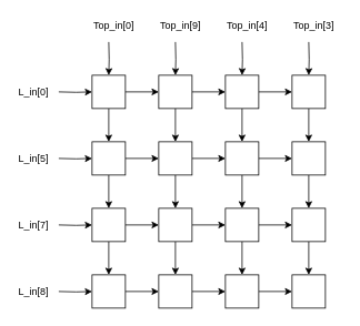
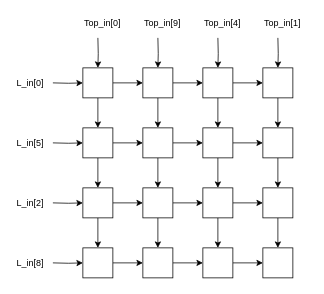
- <mxCell id="53" value="Top_in[3]" style="text;html=1;resizable=0;points=[];autosize=1;align=left;verticalAlign=top;spacingTop=-4;" vertex="1" parent="1"><mxGeometry x="350" y="20" width="60" height="20" as="geometry" /></mxCell>
+ <mxCell id="53" value="Top_in[1]" style="text;html=1;resizable=0;points=[];autosize=1;align=left;verticalAlign=top;spacingTop=-4;" vertex="1" parent="1"><mxGeometry x="350" y="20" width="60" height="20" as="geometry" /></mxCell>
- <mxCell id="56" value="L_in[7]" style="text;html=1;resizable=0;points=[];autosize=1;align=left;verticalAlign=top;spacingTop=-4;" vertex="1" parent="1"><mxGeometry x="20" y="260" width="50" height="20" as="geometry" /></mxCell>
+ <mxCell id="56" value="L_in[2]" style="text;html=1;resizable=0;points=[];autosize=1;align=left;verticalAlign=top;spacingTop=-4;" vertex="1" parent="1"><mxGeometry x="20" y="260" width="50" height="20" as="geometry" /></mxCell>
